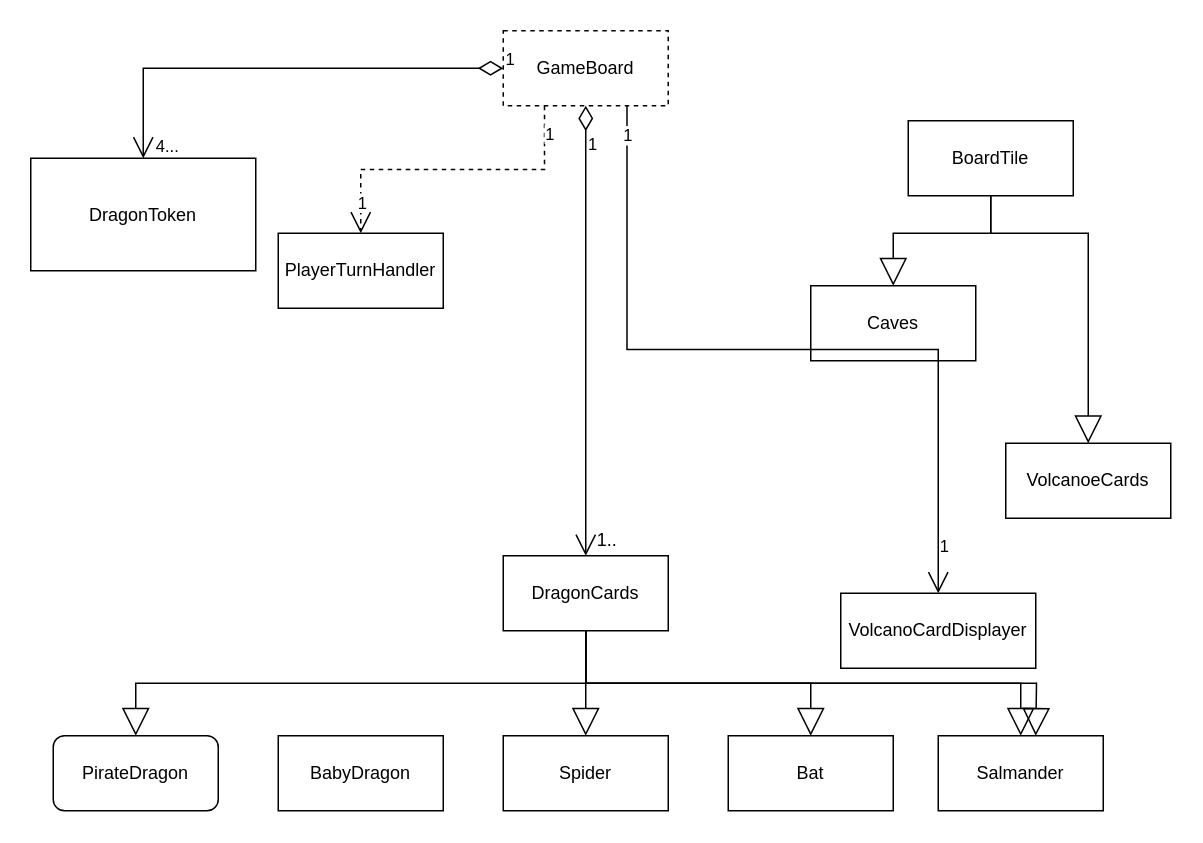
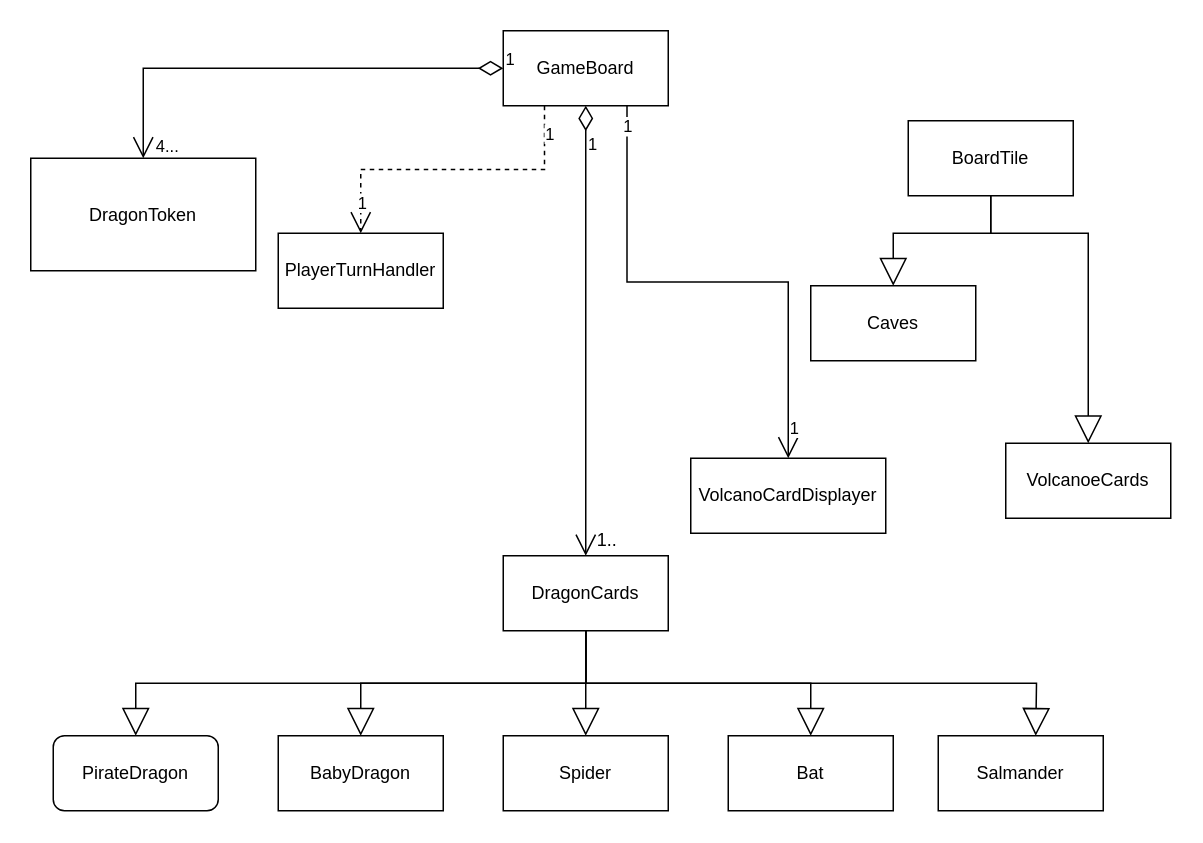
- <mxCell id="8" value="GameBoard" style="html=1;whiteSpace=wrap;dashed=1;" vertex="1" parent="1"><mxGeometry x="335" y="20" width="110" height="50" as="geometry" /></mxCell>
+ <mxCell id="8" value="GameBoard" style="html=1;whiteSpace=wrap;" vertex="1" parent="1"><mxGeometry x="335" y="20" width="110" height="50" as="geometry" /></mxCell>
- <mxCell id="28" value="VolcanoCardDisplayer" style="html=1;whiteSpace=wrap;" vertex="1" parent="1"><mxGeometry x="560" y="395" width="130" height="50" as="geometry" /></mxCell>
+ <mxCell id="28" value="VolcanoCardDisplayer" style="html=1;whiteSpace=wrap;" vertex="1" parent="1"><mxGeometry x="460" y="305" width="130" height="50" as="geometry" /></mxCell>
- <mxCell id="20" value="" style="endArrow=block;endSize=16;endFill=0;html=1;rounded=0;edgeStyle=orthogonalEdgeStyle;exitX=0.5;exitY=1;exitDx=0;exitDy=0;" edge="1" parent="1" source="11" target="16"><mxGeometry width="160" relative="1" as="geometry"><mxPoint x="349" y="610" as="sourcePoint" /><mxPoint x="509" y="610" as="targetPoint" /></mxGeometry></mxCell>
+ <mxCell id="20" value="" style="endArrow=block;endSize=16;endFill=0;html=1;rounded=0;edgeStyle=orthogonalEdgeStyle;exitX=0.5;exitY=1;exitDx=0;exitDy=0;entryX=0.5;entryY=0;entryDx=0;entryDy=0;" edge="1" parent="1" source="11" target="13"><mxGeometry width="160" relative="1" as="geometry"><mxPoint x="349" y="610" as="sourcePoint" /><mxPoint x="509" y="610" as="targetPoint" /></mxGeometry></mxCell>
